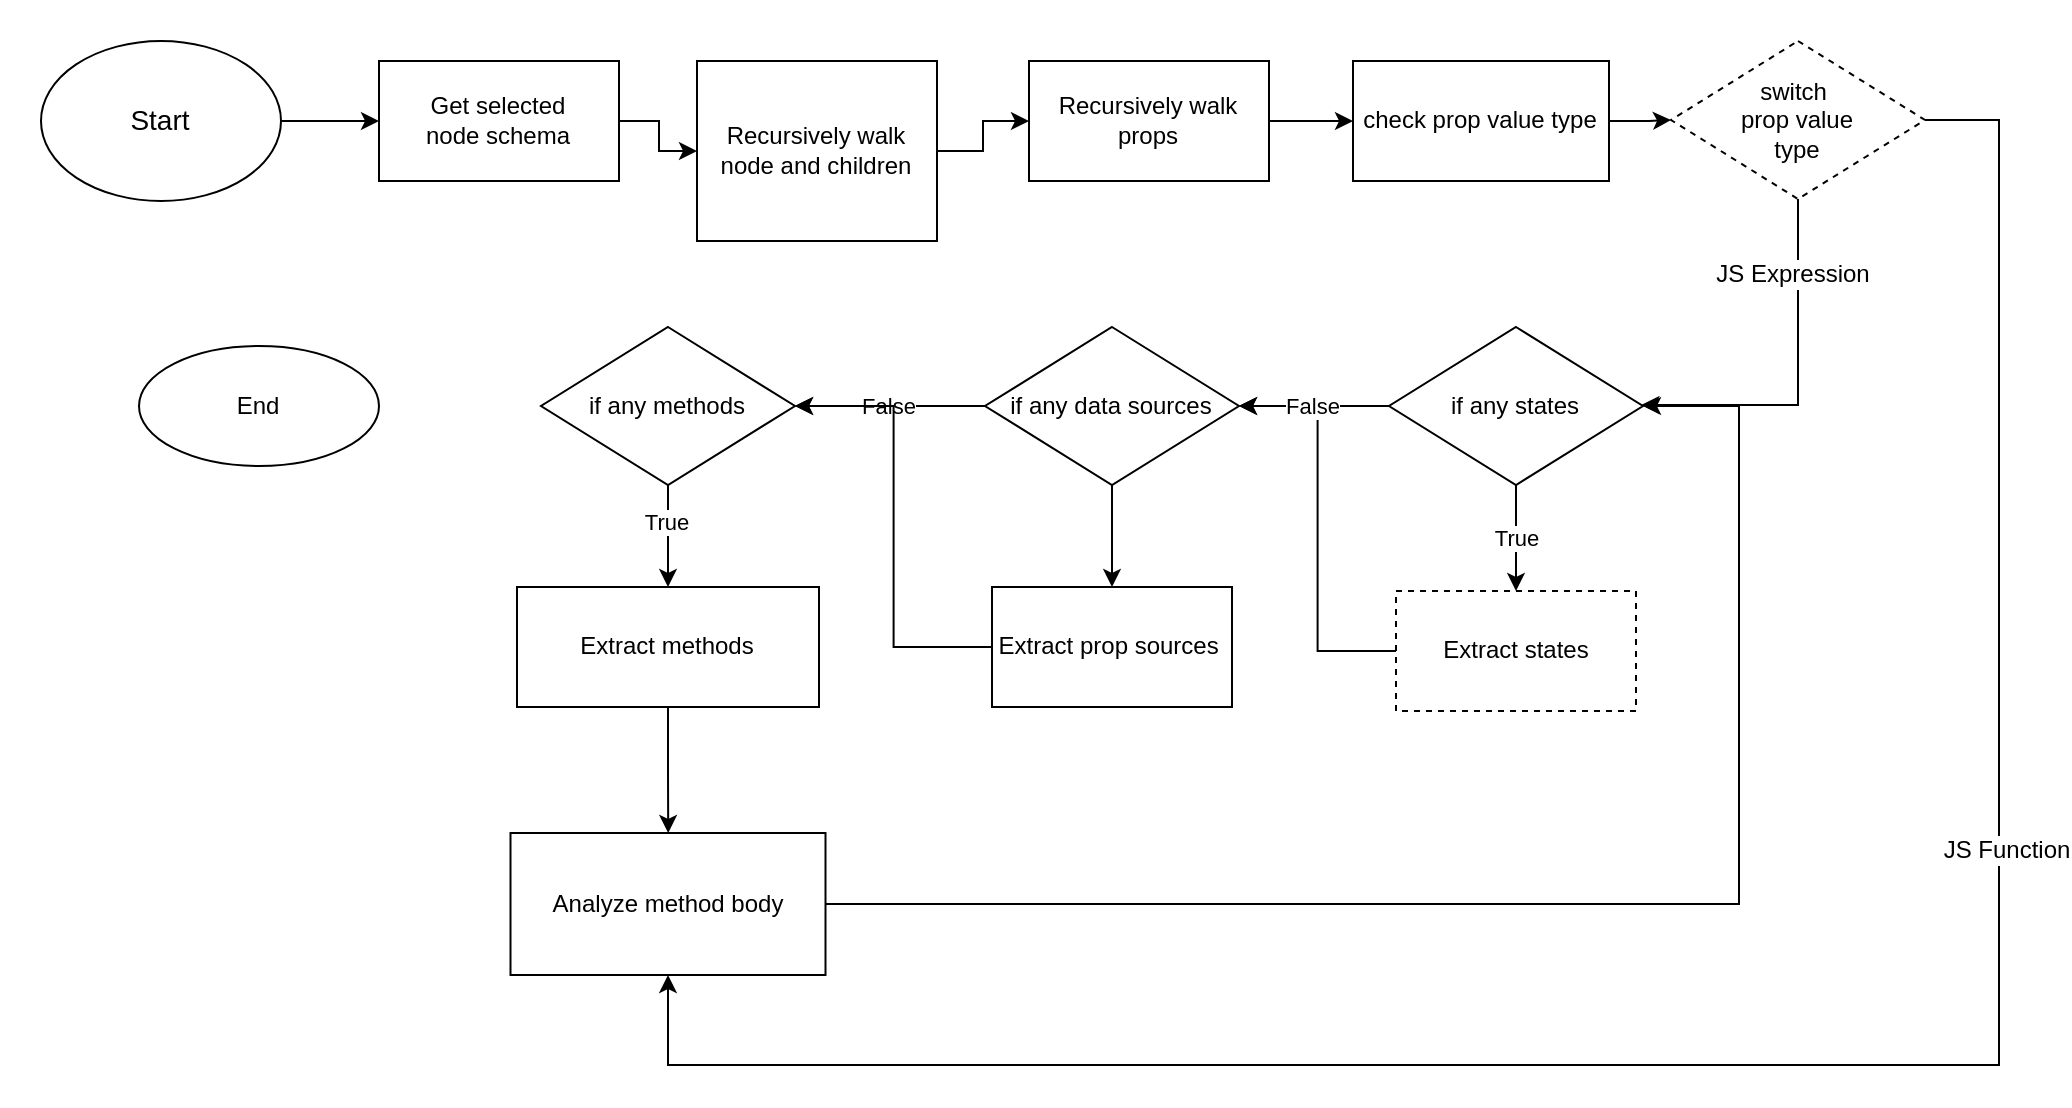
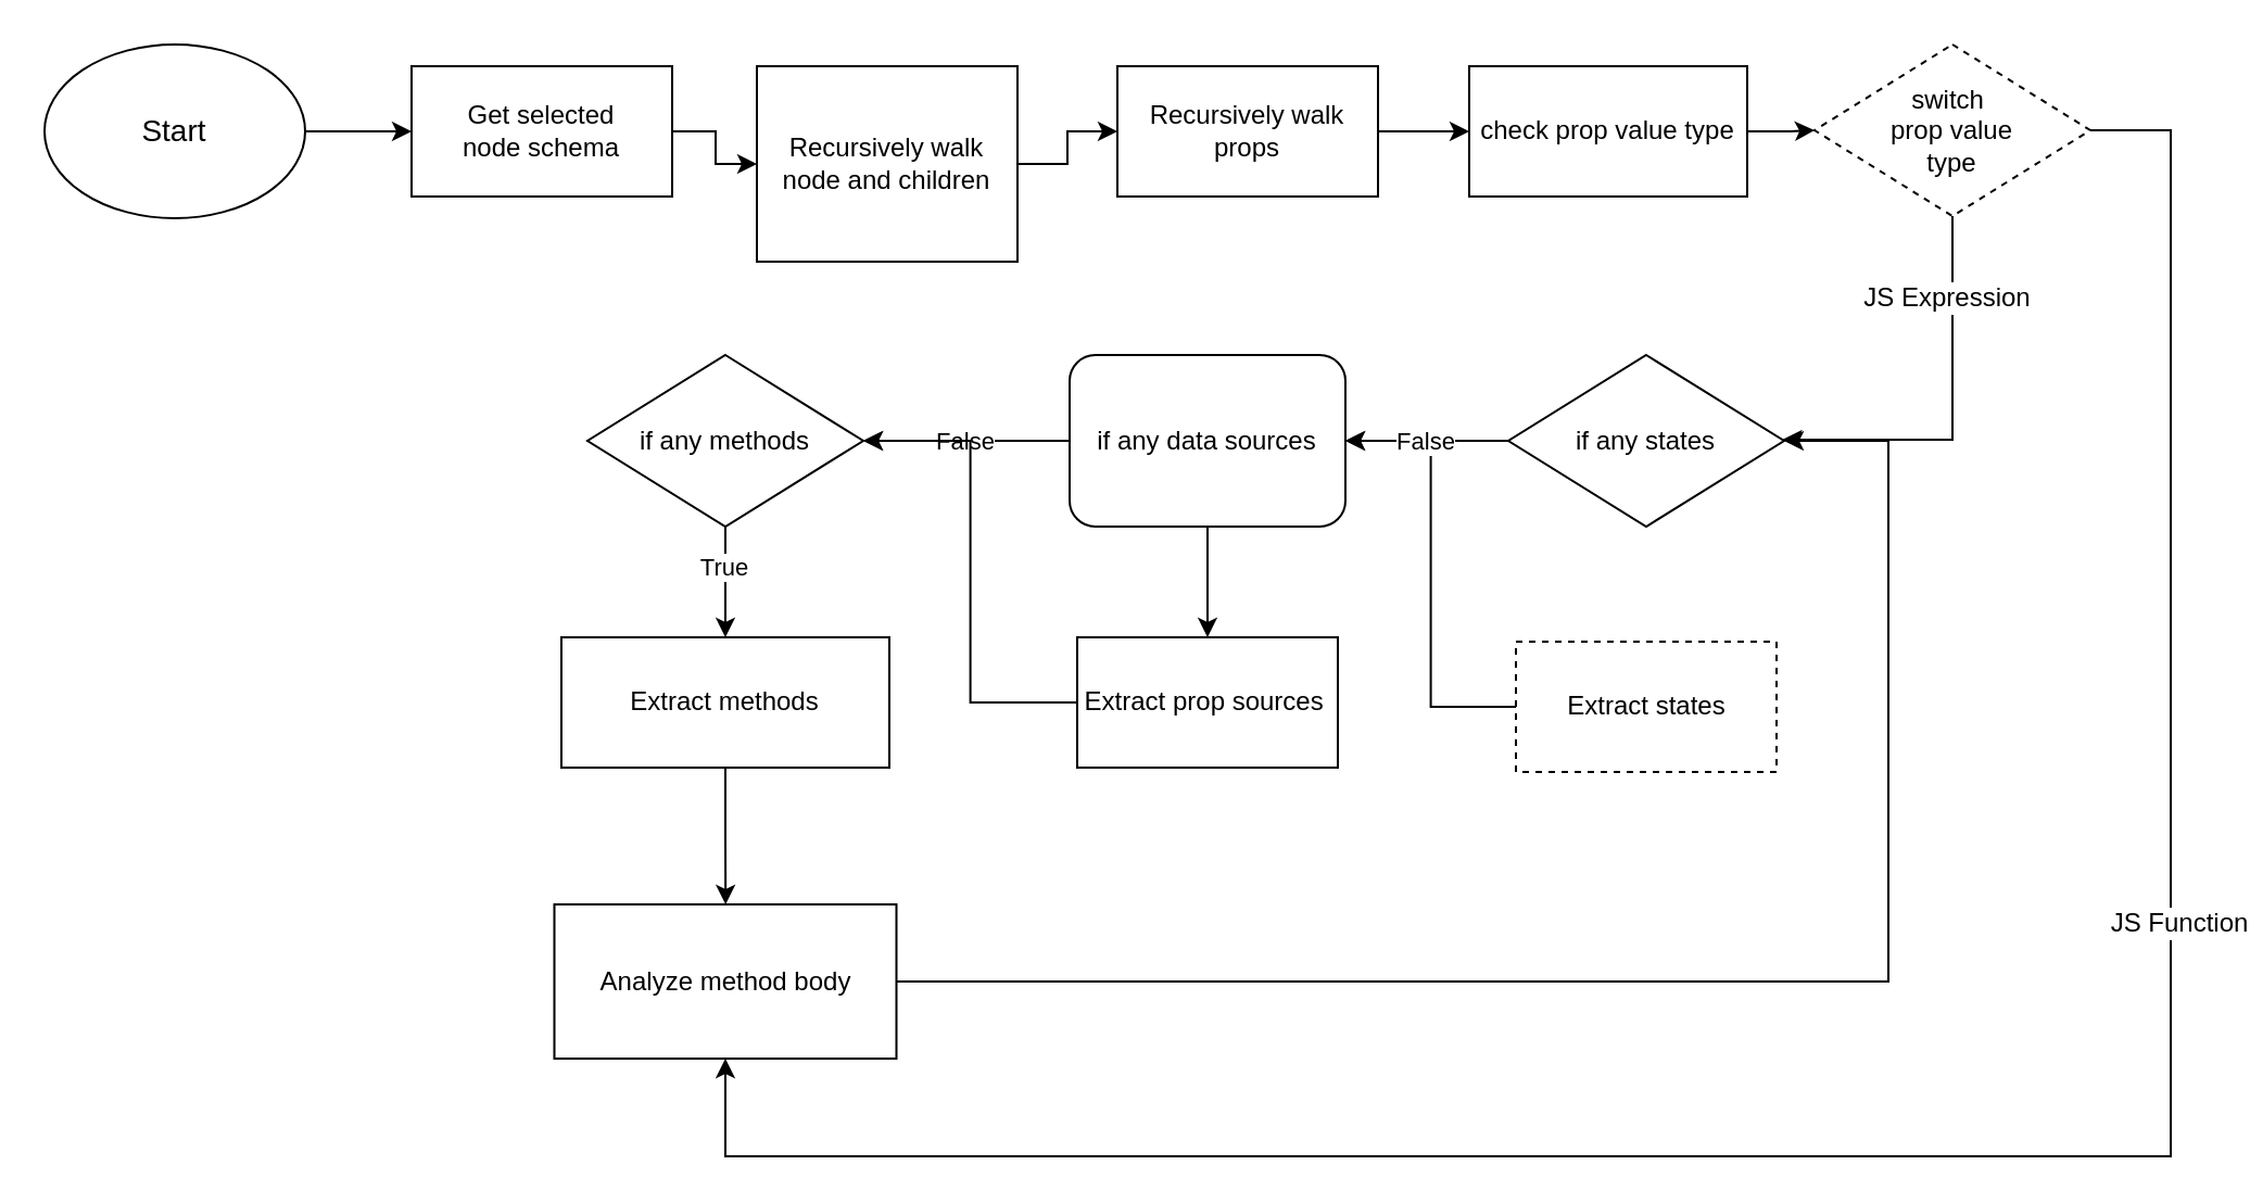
- <mxCell id="23" value="End" style="ellipse;whiteSpace=wrap;html=1;" parent="1" vertex="1"><mxGeometry x="69" y="172.5" width="120" height="60" as="geometry" /></mxCell>
- <mxCell id="29" value="if any data sources" style="rhombus;whiteSpace=wrap;html=1;" vertex="1" parent="1"><mxGeometry x="492" y="163" width="127" height="79" as="geometry" /></mxCell>
+ <mxCell id="29" value="if any data sources" style="whiteSpace=wrap;html=1;rounded=1;" vertex="1" parent="1"><mxGeometry x="492" y="163" width="127" height="79" as="geometry" /></mxCell>
- <mxCell id="24" value="True" style="edgeStyle=orthogonalEdgeStyle;rounded=0;orthogonalLoop=1;jettySize=auto;html=1;" edge="1" parent="1" source="26" target="18"><mxGeometry relative="1" as="geometry" /></mxCell>
